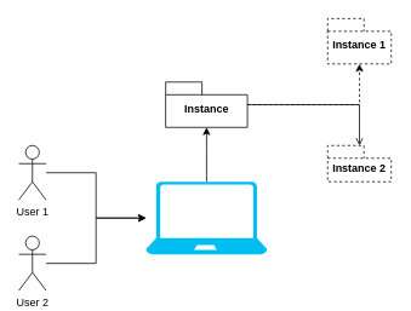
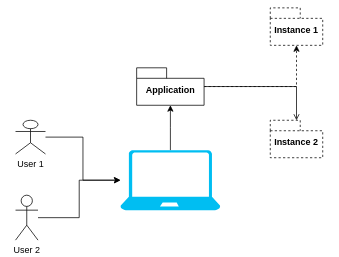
- <mxCell id="9" value="Instance 1" style="shape=folder;fontStyle=1;spacingTop=10;tabWidth=40;tabHeight=14;tabPosition=left;html=1;whiteSpace=wrap;dashed=1;" parent="1" vertex="1"><mxGeometry x="360" y="20" width="70" height="50" as="geometry" /></mxCell>
+ <mxCell id="9" value="Instance 1" style="shape=folder;fontStyle=1;spacingTop=10;tabWidth=40;tabHeight=14;tabPosition=left;html=1;whiteSpace=wrap;dashed=1;" parent="1" vertex="1"><mxGeometry x="360" y="10" width="70" height="50" as="geometry" /></mxCell>
- <mxCell id="8" value="Instance" style="shape=folder;fontStyle=1;spacingTop=10;tabWidth=40;tabHeight=14;tabPosition=left;html=1;whiteSpace=wrap;" parent="1" vertex="1"><mxGeometry x="181.66" y="90" width="90" height="50" as="geometry" /></mxCell>
+ <mxCell id="8" value="Application" style="shape=folder;fontStyle=1;spacingTop=10;tabWidth=40;tabHeight=14;tabPosition=left;html=1;whiteSpace=wrap;" parent="1" vertex="1"><mxGeometry x="181.66" y="90" width="90" height="50" as="geometry" /></mxCell>
- <mxCell id="10" value="Instance 2" style="shape=folder;fontStyle=1;spacingTop=10;tabWidth=40;tabHeight=14;tabPosition=left;html=1;whiteSpace=wrap;dashed=1;" parent="1" vertex="1"><mxGeometry x="360" y="160" width="70" height="40" as="geometry" /></mxCell>
+ <mxCell id="10" value="Instance 2" style="shape=folder;fontStyle=1;spacingTop=10;tabWidth=40;tabHeight=14;tabPosition=left;html=1;whiteSpace=wrap;dashed=1;" parent="1" vertex="1"><mxGeometry x="360" y="160" width="70" height="50" as="geometry" /></mxCell>
- <mxCell id="5" value="User 1" style="shape=umlActor;verticalLabelPosition=bottom;verticalAlign=top;html=1;outlineConnect=0;" parent="1" vertex="1"><mxGeometry x="20" y="160" width="30" height="60" as="geometry" /></mxCell>
+ <mxCell id="5" value="User 1" style="shape=umlActor;verticalLabelPosition=bottom;verticalAlign=top;html=1;outlineConnect=0;" parent="1" vertex="1"><mxGeometry x="20" y="160" width="40" height="45" as="geometry" /></mxCell>
